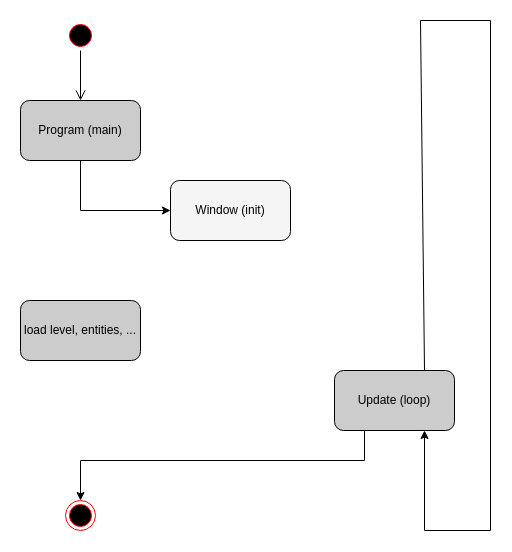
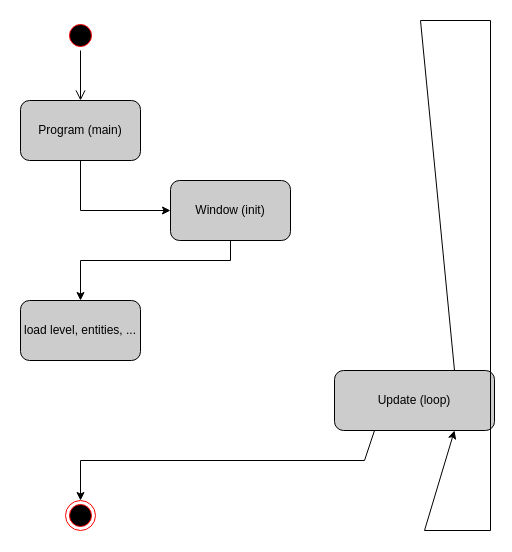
- <mxCell id="3" value="Window (init)" style="rounded=1;whiteSpace=wrap;html=1;fillColor=#f5f5f5;" parent="1" vertex="1"><mxGeometry x="170" y="180" width="120" height="60" as="geometry" /></mxCell>
+ <mxCell id="3" value="Window (init)" style="rounded=1;whiteSpace=wrap;html=1;fillColor=#CCCCCC;" parent="1" vertex="1"><mxGeometry x="170" y="180" width="120" height="60" as="geometry" /></mxCell>
+ <mxCell id="6" value="" style="endArrow=classic;html=1;rounded=0;exitX=0.5;exitY=1;exitDx=0;exitDy=0;entryX=0.5;entryY=0;entryDx=0;entryDy=0;" parent="1" source="3" target="12" edge="1"><mxGeometry width="50" height="50" relative="1" as="geometry"><mxPoint x="60" y="240" as="sourcePoint" /><mxPoint x="140" y="290" as="targetPoint" /><Array as="points"><mxPoint x="230" y="260" /><mxPoint x="80" y="260" /></Array></mxGeometry></mxCell>
- <mxCell id="5" value="Update (loop)" style="rounded=1;whiteSpace=wrap;html=1;fillColor=#CCCCCC;" parent="1" vertex="1"><mxGeometry x="334" y="370" width="120" height="60" as="geometry" /></mxCell>
+ <mxCell id="5" value="Update (loop)" style="rounded=1;whiteSpace=wrap;html=1;fillColor=#CCCCCC;" parent="1" vertex="1"><mxGeometry x="334" y="370" width="160" height="60" as="geometry" /></mxCell>
